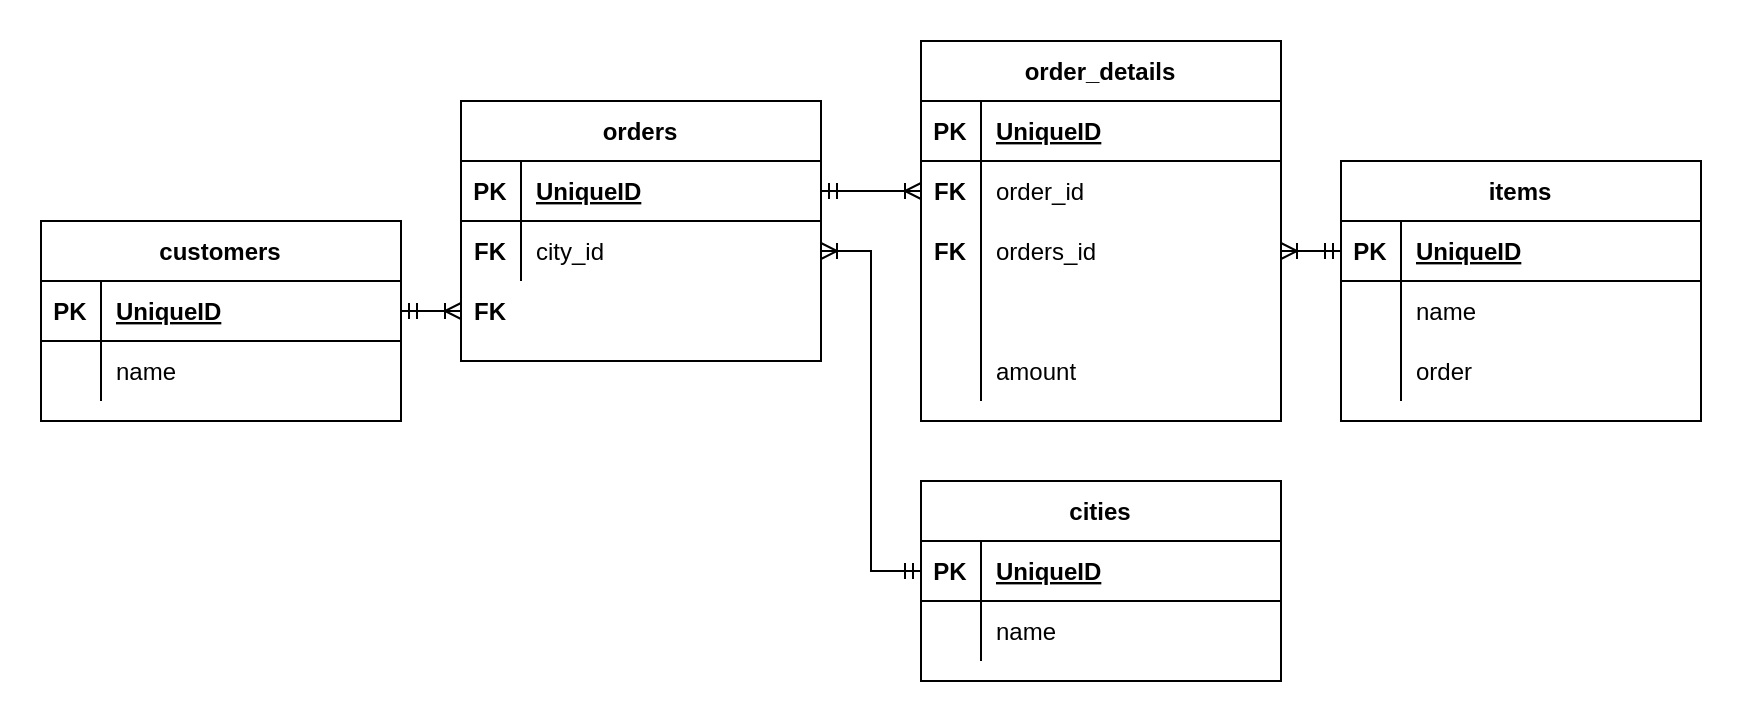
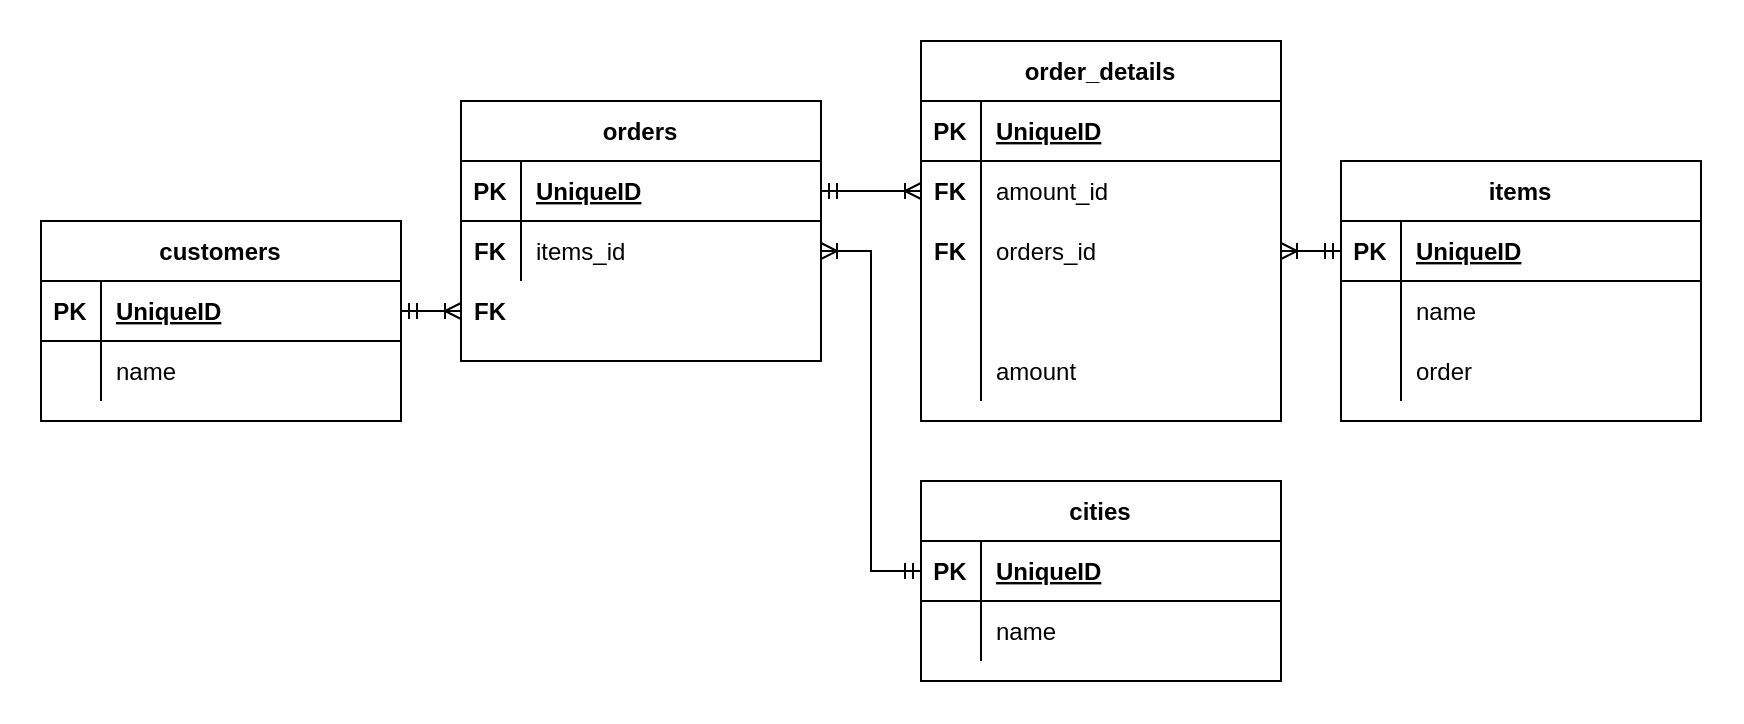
- <mxCell id="24" value="order_id" style="shape=partialRectangle;connectable=0;fillColor=none;top=0;left=0;bottom=0;right=0;align=left;spacingLeft=6;overflow=hidden;" vertex="1" parent="22"><mxGeometry x="30" width="150" height="30" as="geometry" /></mxCell>
+ <mxCell id="24" value="amount_id" style="shape=partialRectangle;connectable=0;fillColor=none;top=0;left=0;bottom=0;right=0;align=left;spacingLeft=6;overflow=hidden;" vertex="1" parent="22"><mxGeometry x="30" width="150" height="30" as="geometry" /></mxCell>
- <mxCell id="15" value="city_id" style="shape=partialRectangle;connectable=0;fillColor=none;top=0;left=0;bottom=0;right=0;align=left;spacingLeft=6;overflow=hidden;" vertex="1" parent="13"><mxGeometry x="30" width="150" height="30" as="geometry" /></mxCell>
+ <mxCell id="15" value="items_id" style="shape=partialRectangle;connectable=0;fillColor=none;top=0;left=0;bottom=0;right=0;align=left;spacingLeft=6;overflow=hidden;" vertex="1" parent="13"><mxGeometry x="30" width="150" height="30" as="geometry" /></mxCell>
